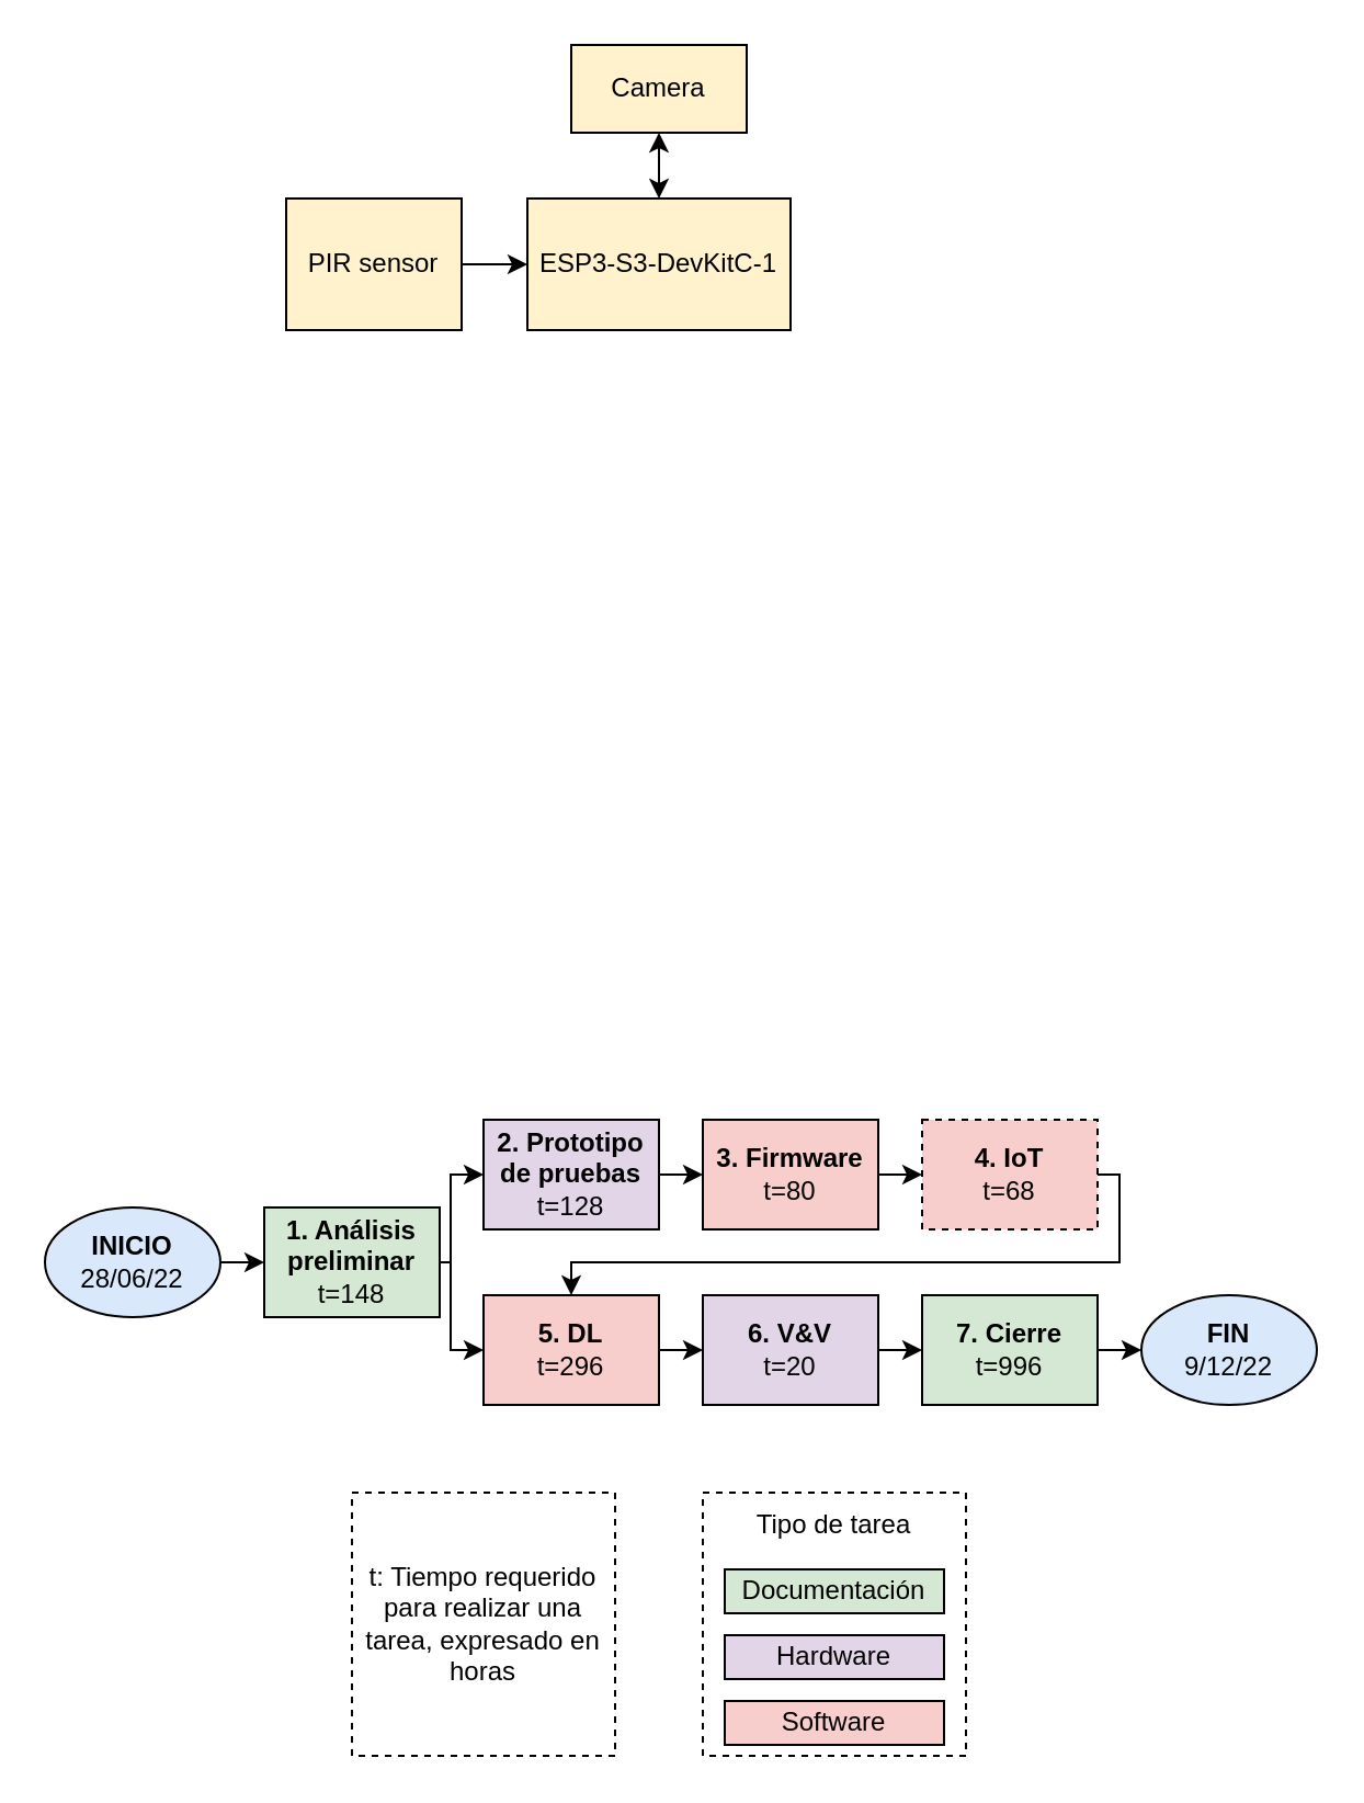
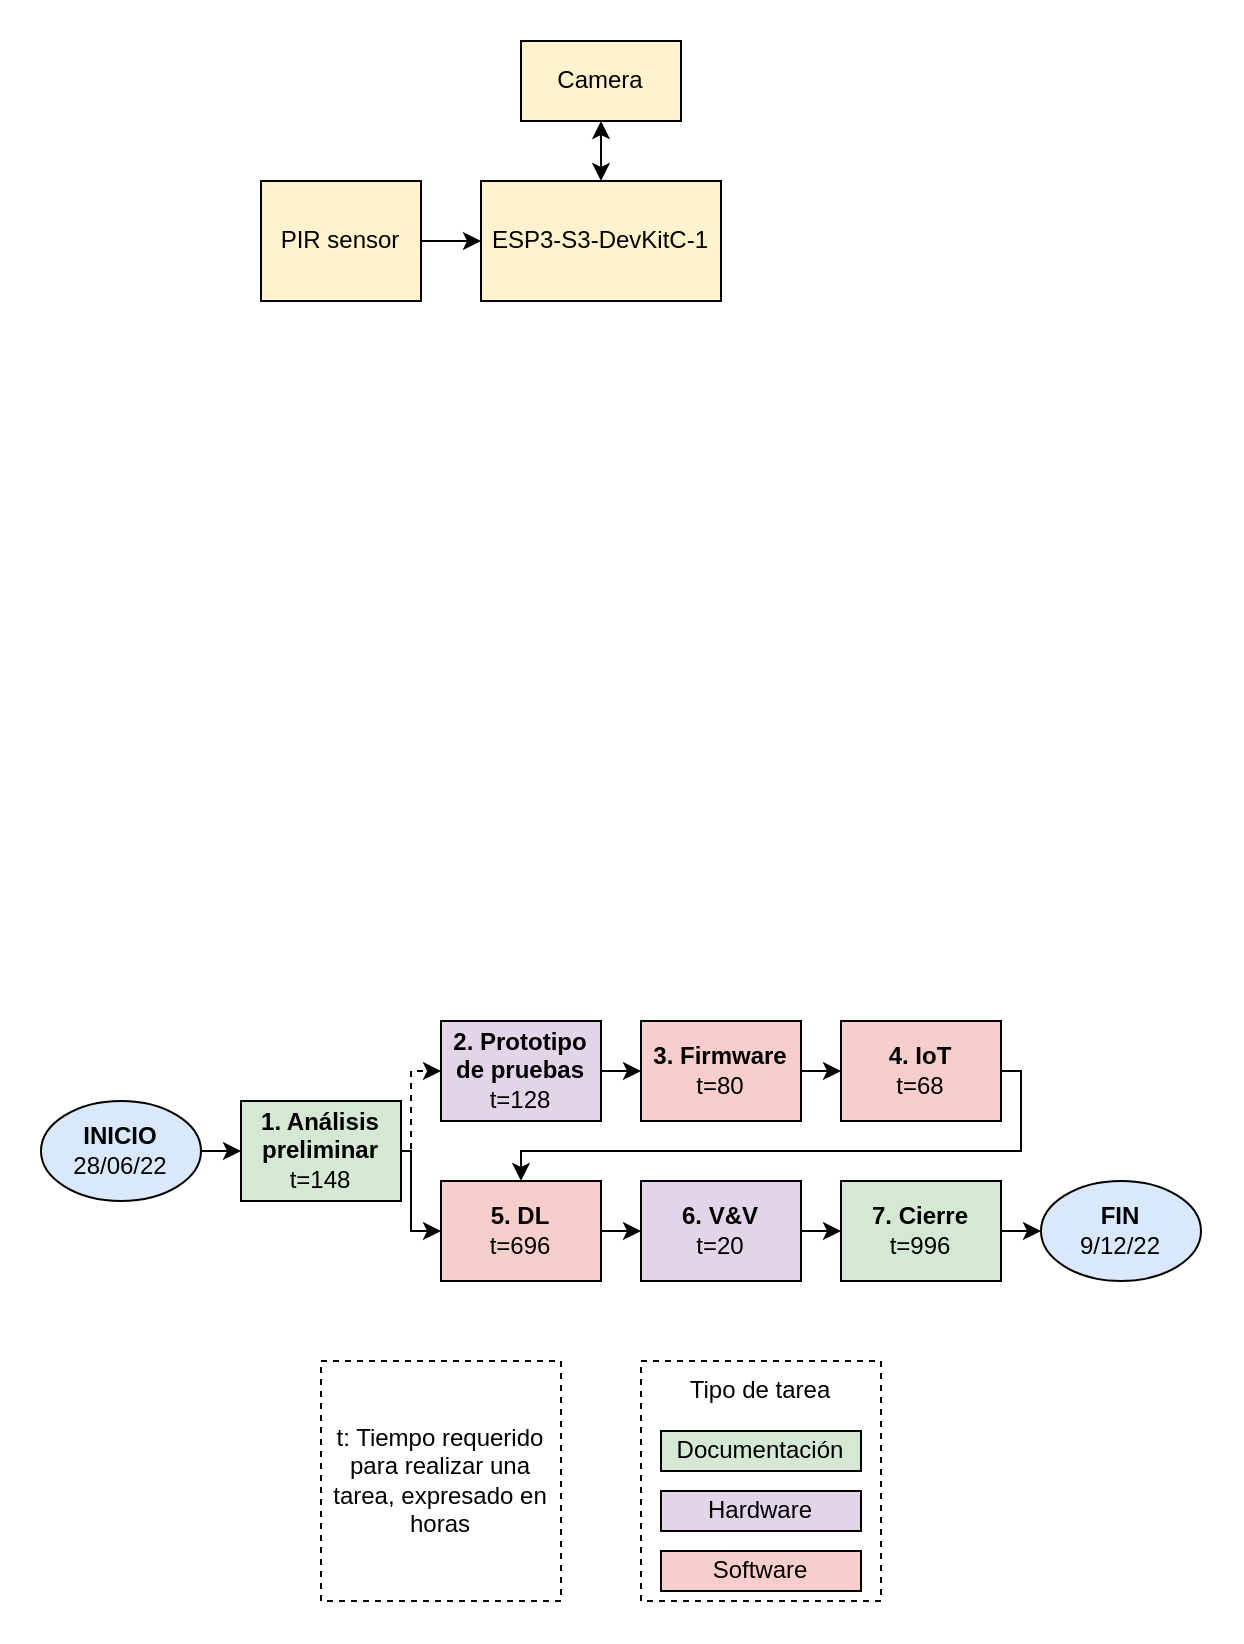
- <mxCell id="20" value="&lt;b&gt;4. IoT&lt;/b&gt;&lt;br&gt;t=68" style="rounded=0;whiteSpace=wrap;html=1;fillColor=#f8cecc;strokeColor=default;dashed=1;" parent="1" vertex="1"><mxGeometry x="420" y="510" width="80" height="50" as="geometry" /></mxCell>
+ <mxCell id="20" value="&lt;b&gt;4. IoT&lt;/b&gt;&lt;br&gt;t=68" style="rounded=0;whiteSpace=wrap;html=1;fillColor=#f8cecc;strokeColor=default;" parent="1" vertex="1"><mxGeometry x="420" y="510" width="80" height="50" as="geometry" /></mxCell>
- <mxCell id="4" style="rounded=0;orthogonalLoop=1;jettySize=auto;html=1;exitX=1;exitY=0.5;exitDx=0;exitDy=0;entryX=0;entryY=0.5;entryDx=0;entryDy=0;edgeStyle=orthogonalEdgeStyle;" parent="1" source="6" target="8" edge="1"><mxGeometry relative="1" as="geometry"><Array as="points"><mxPoint x="205" y="575" /><mxPoint x="205" y="535" /></Array></mxGeometry></mxCell>
+ <mxCell id="4" style="rounded=0;orthogonalLoop=1;jettySize=auto;html=1;exitX=1;exitY=0.5;exitDx=0;exitDy=0;entryX=0;entryY=0.5;entryDx=0;entryDy=0;edgeStyle=orthogonalEdgeStyle;dashed=1;" parent="1" source="6" target="8" edge="1"><mxGeometry relative="1" as="geometry"><Array as="points"><mxPoint x="205" y="575" /><mxPoint x="205" y="535" /></Array></mxGeometry></mxCell>
- <mxCell id="10" value="&lt;b&gt;5. DL&lt;/b&gt;&lt;br&gt;t=296" style="rounded=0;whiteSpace=wrap;html=1;fillColor=#f8cecc;" parent="1" vertex="1"><mxGeometry x="220" y="590" width="80" height="50" as="geometry" /></mxCell>
+ <mxCell id="10" value="&lt;b&gt;5. DL&lt;/b&gt;&lt;br&gt;t=696" style="rounded=0;whiteSpace=wrap;html=1;fillColor=#f8cecc;" parent="1" vertex="1"><mxGeometry x="220" y="590" width="80" height="50" as="geometry" /></mxCell>
